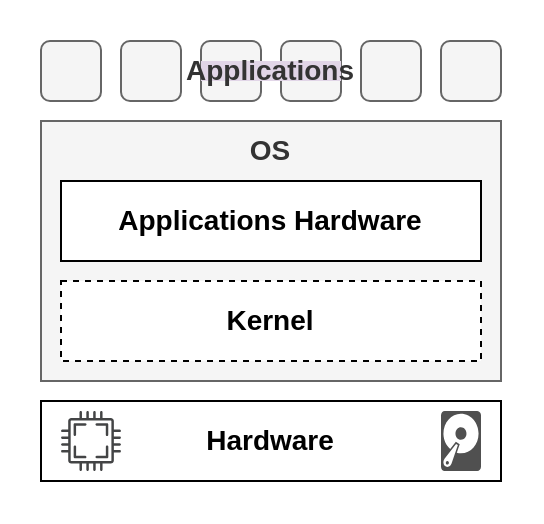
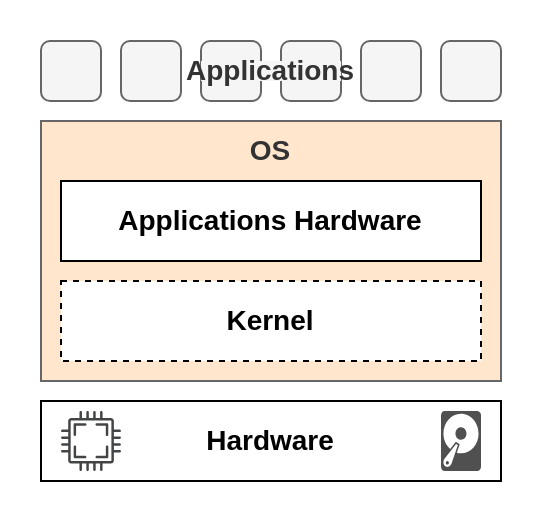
- <mxCell id="14" value="Applications" style="rounded=0;whiteSpace=wrap;html=1;horizontal=1;verticalAlign=middle;fontSize=14;fontStyle=1;strokeColor=none;fillColor=#e1d5e7;fontColor=#333333;" parent="1" vertex="1"><mxGeometry x="100" y="30" width="70" height="10" as="geometry" /></mxCell>
+ <mxCell id="14" value="Applications" style="rounded=0;whiteSpace=wrap;html=1;horizontal=1;verticalAlign=middle;fontSize=14;fontStyle=1;strokeColor=none;fillColor=#f5f5f5;fontColor=#333333;" parent="1" vertex="1"><mxGeometry x="100" y="30" width="70" height="10" as="geometry" /></mxCell>
- <mxCell id="2" value="OS" style="rounded=0;whiteSpace=wrap;html=1;horizontal=1;verticalAlign=top;fontSize=14;fontStyle=1;fillColor=#f5f5f5;fontColor=#333333;strokeColor=#666666;" parent="1" vertex="1"><mxGeometry x="20" y="60" width="230" height="130" as="geometry" /></mxCell>
+ <mxCell id="2" value="OS" style="rounded=0;whiteSpace=wrap;html=1;horizontal=1;verticalAlign=top;fontSize=14;fontStyle=1;fillColor=#ffe6cc;fontColor=#333333;strokeColor=#666666;" parent="1" vertex="1"><mxGeometry x="20" y="60" width="230" height="130" as="geometry" /></mxCell>
